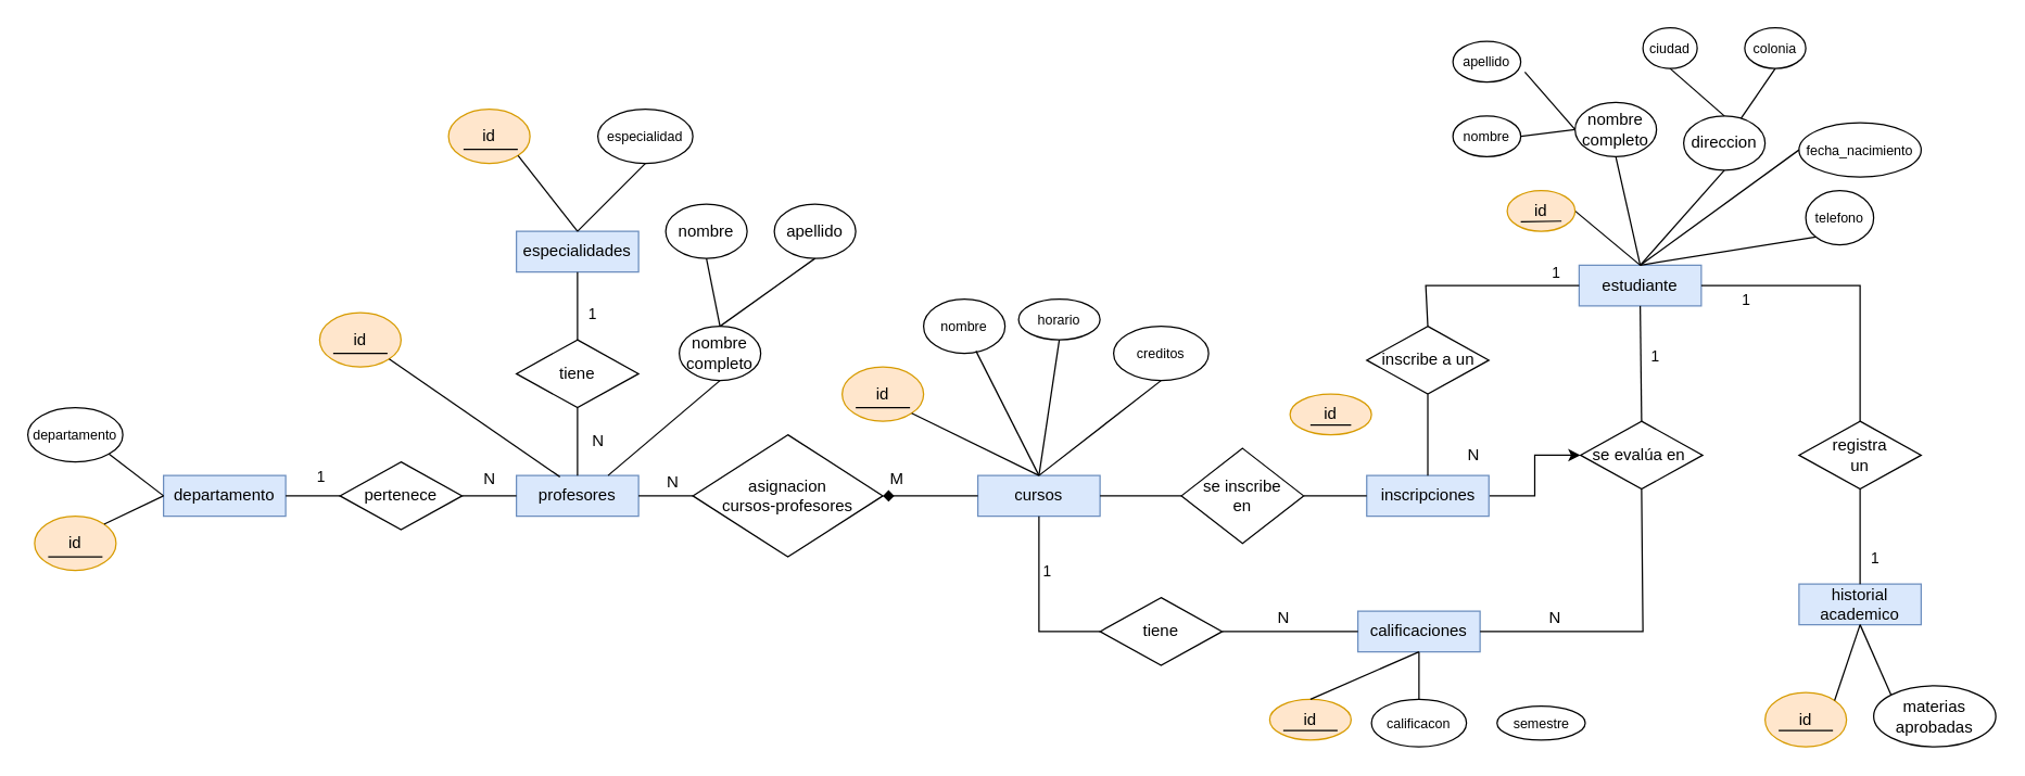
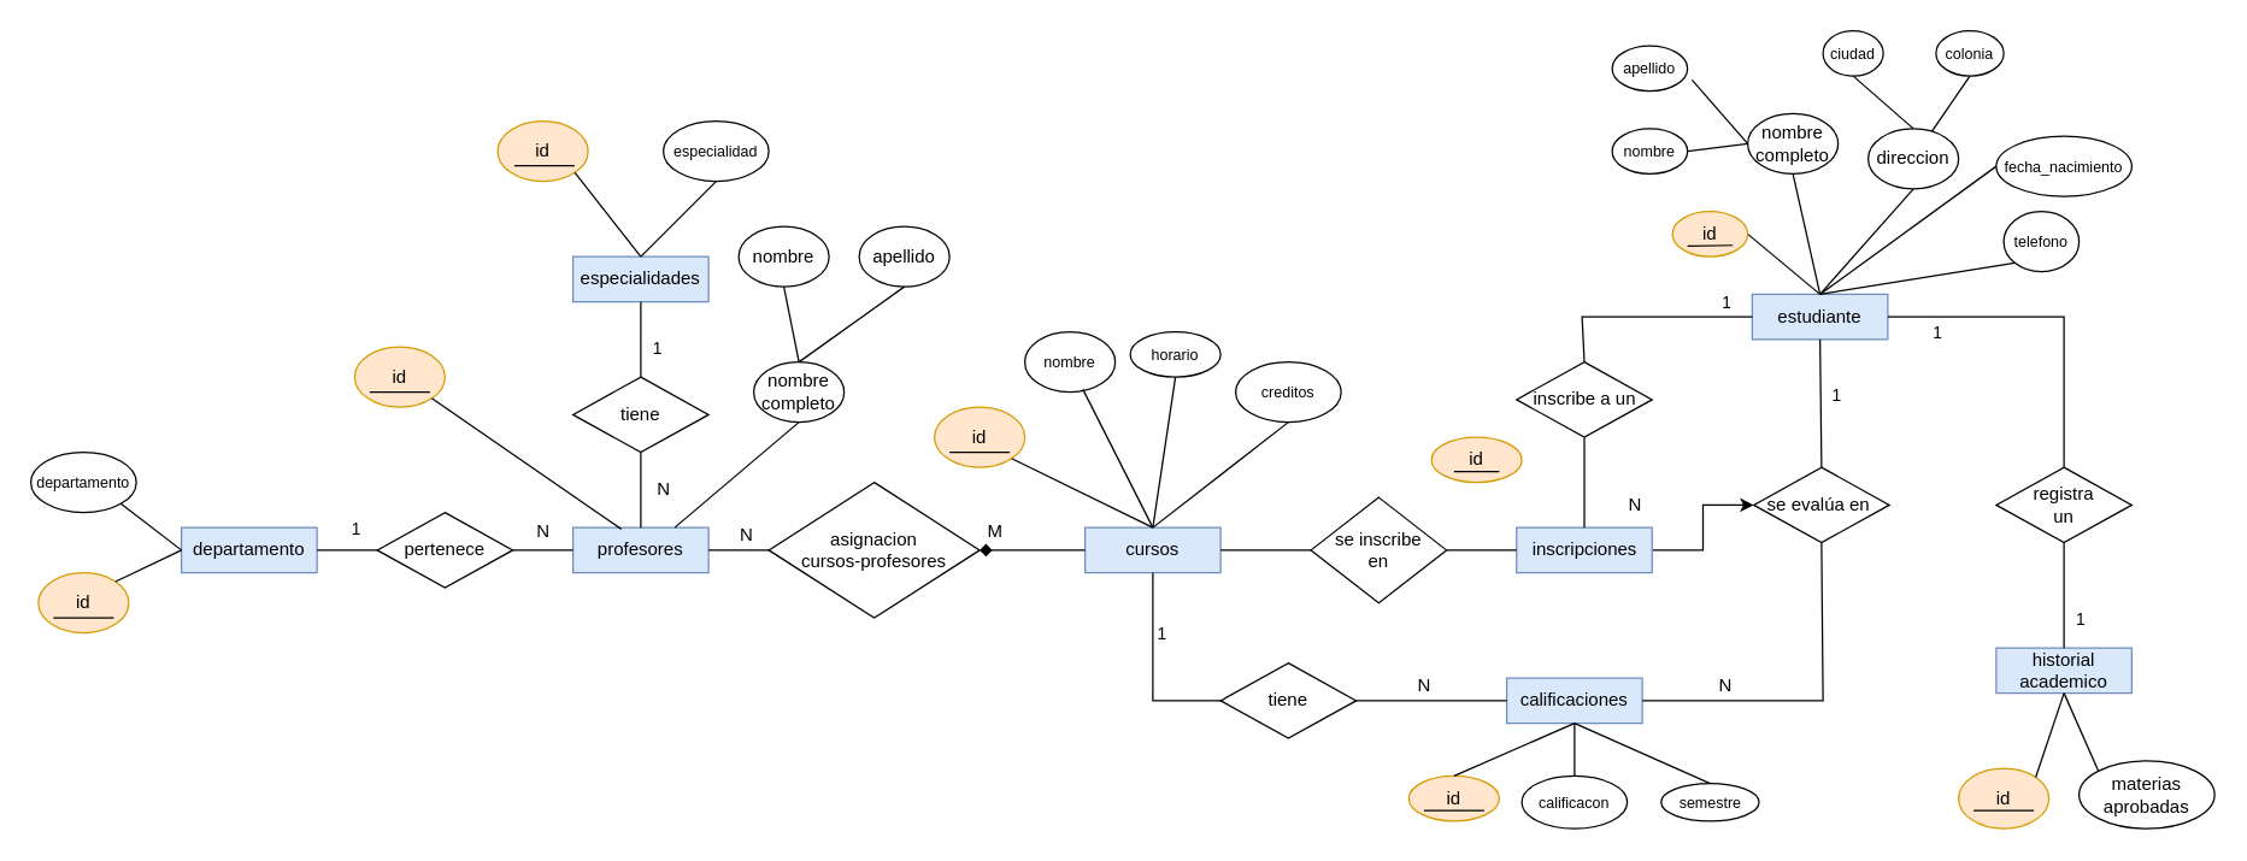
+ <mxCell id="100" value="" style="endArrow=none;html=1;rounded=0;entryX=0.5;entryY=1;entryDx=0;entryDy=0;exitX=0.5;exitY=0;exitDx=0;exitDy=0;" edge="1" parent="1" source="99" target="8"><mxGeometry width="50" height="50" relative="1" as="geometry"><mxPoint x="820" y="580" as="sourcePoint" /><mxPoint x="870" y="530" as="targetPoint" /></mxGeometry></mxCell>
